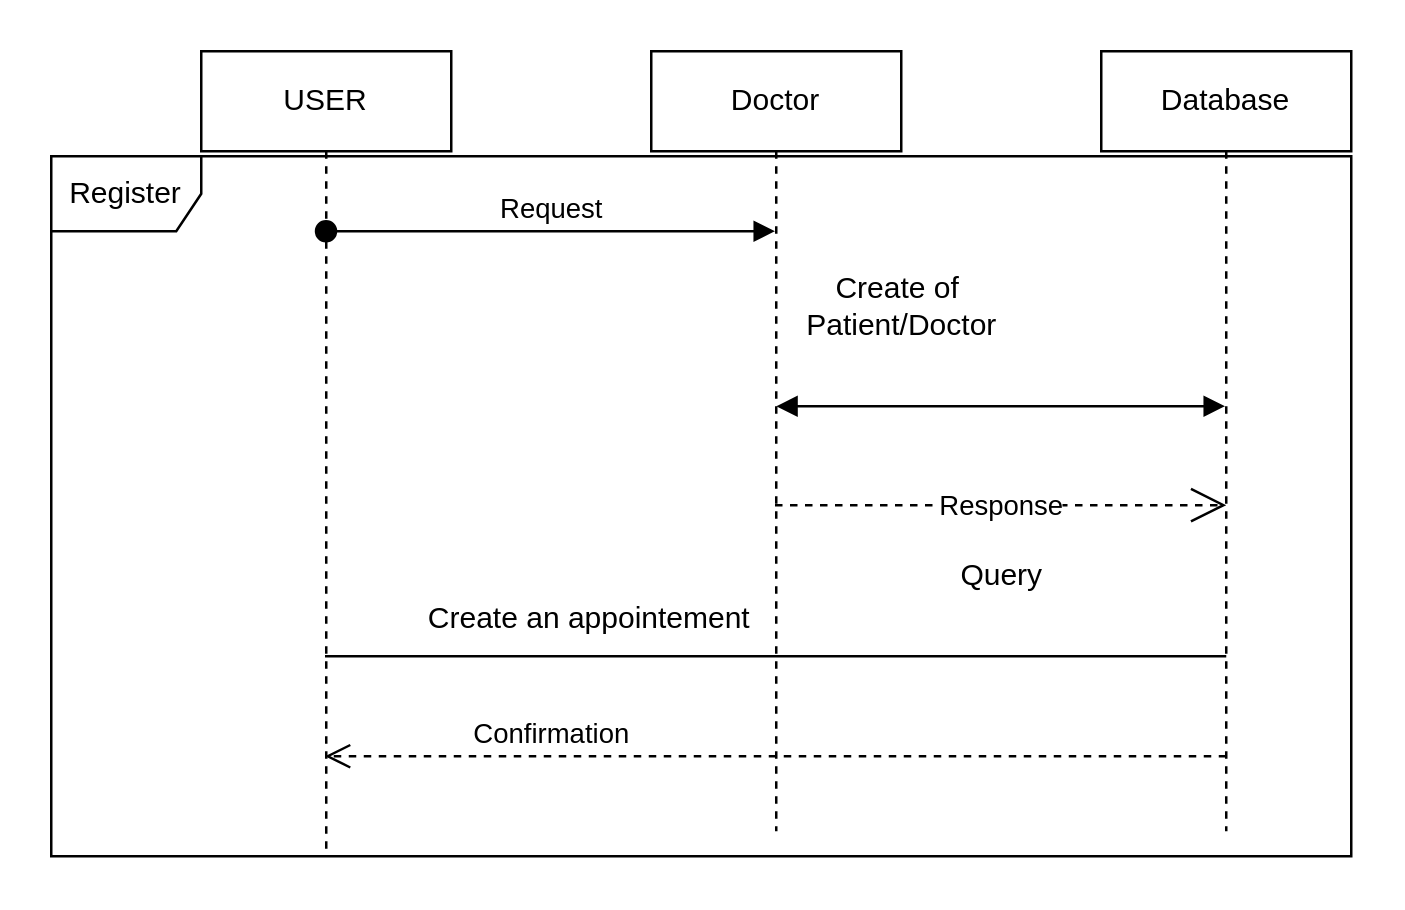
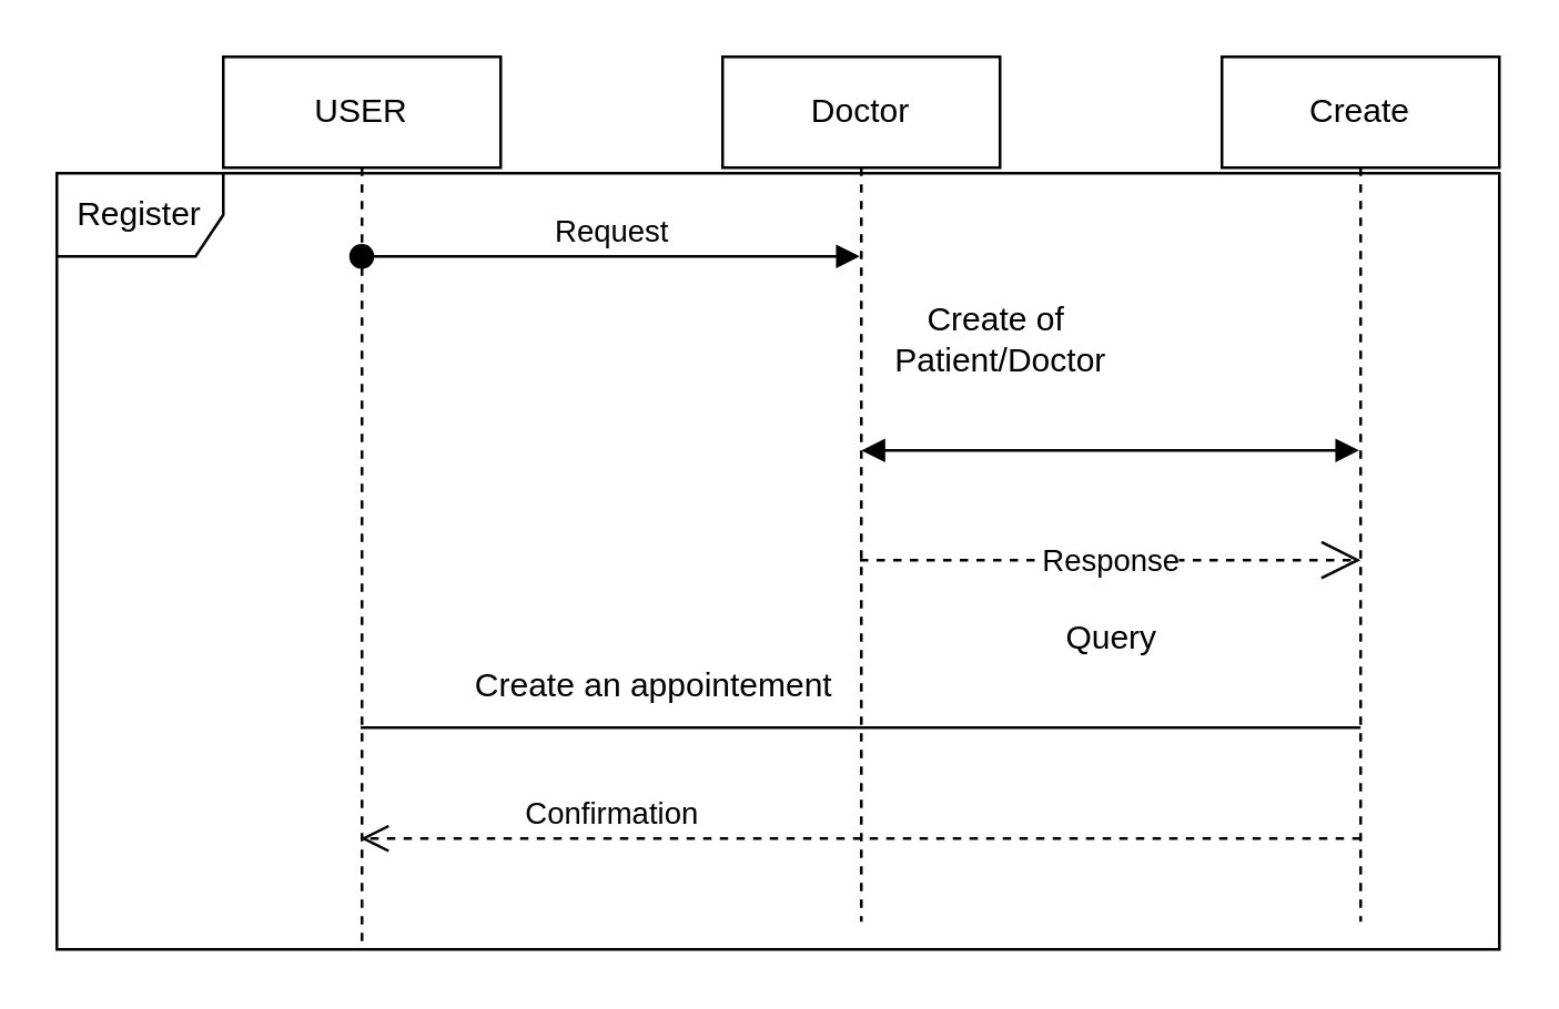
- <mxCell id="5" value="Database" style="shape=umlLifeline;perimeter=lifelinePerimeter;whiteSpace=wrap;html=1;container=1;dropTarget=0;collapsible=0;recursiveResize=0;outlineConnect=0;portConstraint=eastwest;newEdgeStyle={&quot;curved&quot;:0,&quot;rounded&quot;:0};" parent="1" vertex="1"><mxGeometry x="440" y="20" width="100" height="312" as="geometry" /></mxCell>
+ <mxCell id="5" value="Create" style="shape=umlLifeline;perimeter=lifelinePerimeter;whiteSpace=wrap;html=1;container=1;dropTarget=0;collapsible=0;recursiveResize=0;outlineConnect=0;portConstraint=eastwest;newEdgeStyle={&quot;curved&quot;:0,&quot;rounded&quot;:0};" parent="1" vertex="1"><mxGeometry x="440" y="20" width="100" height="312" as="geometry" /></mxCell>
